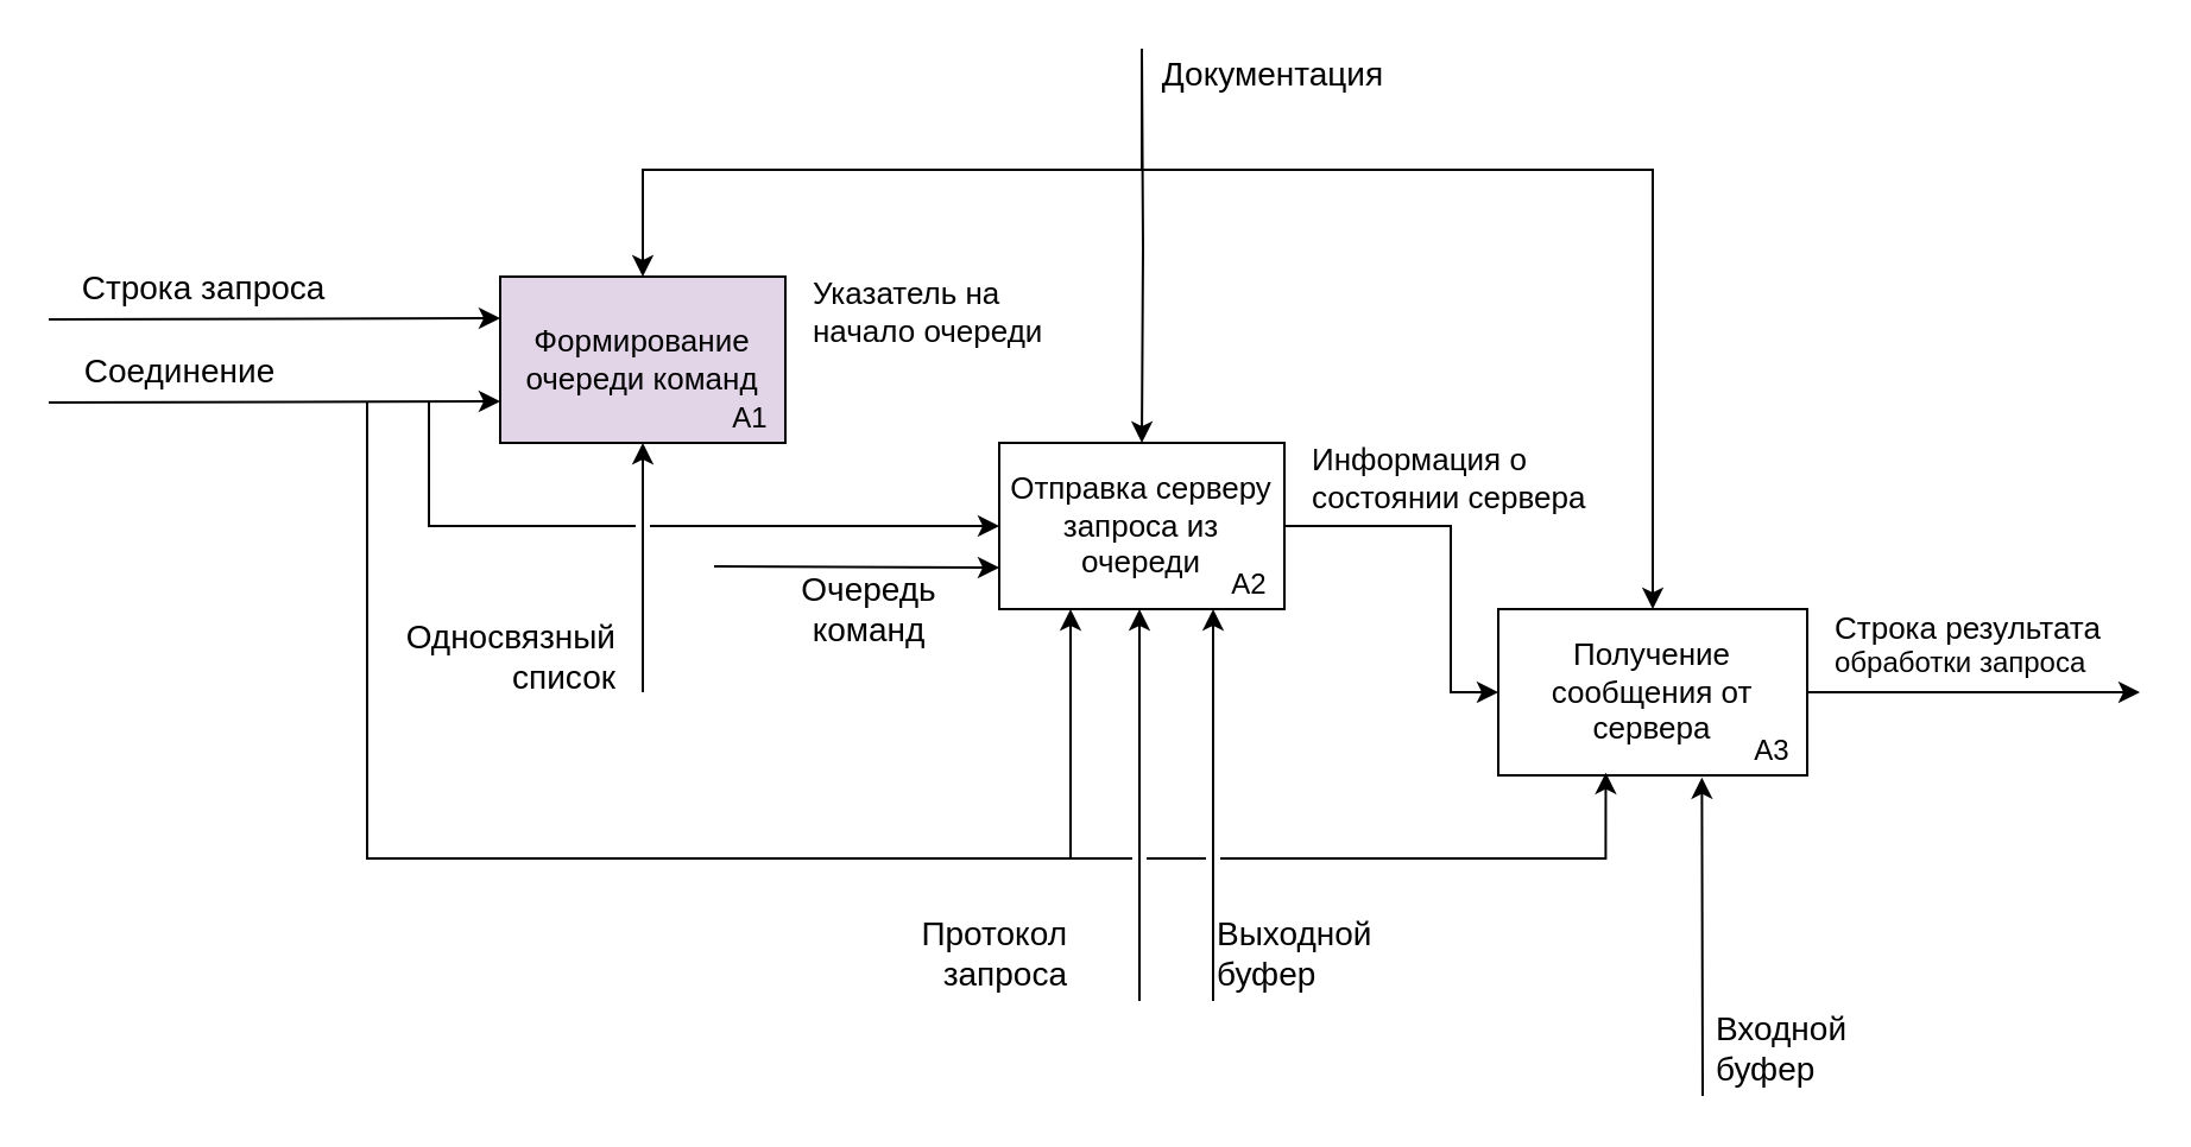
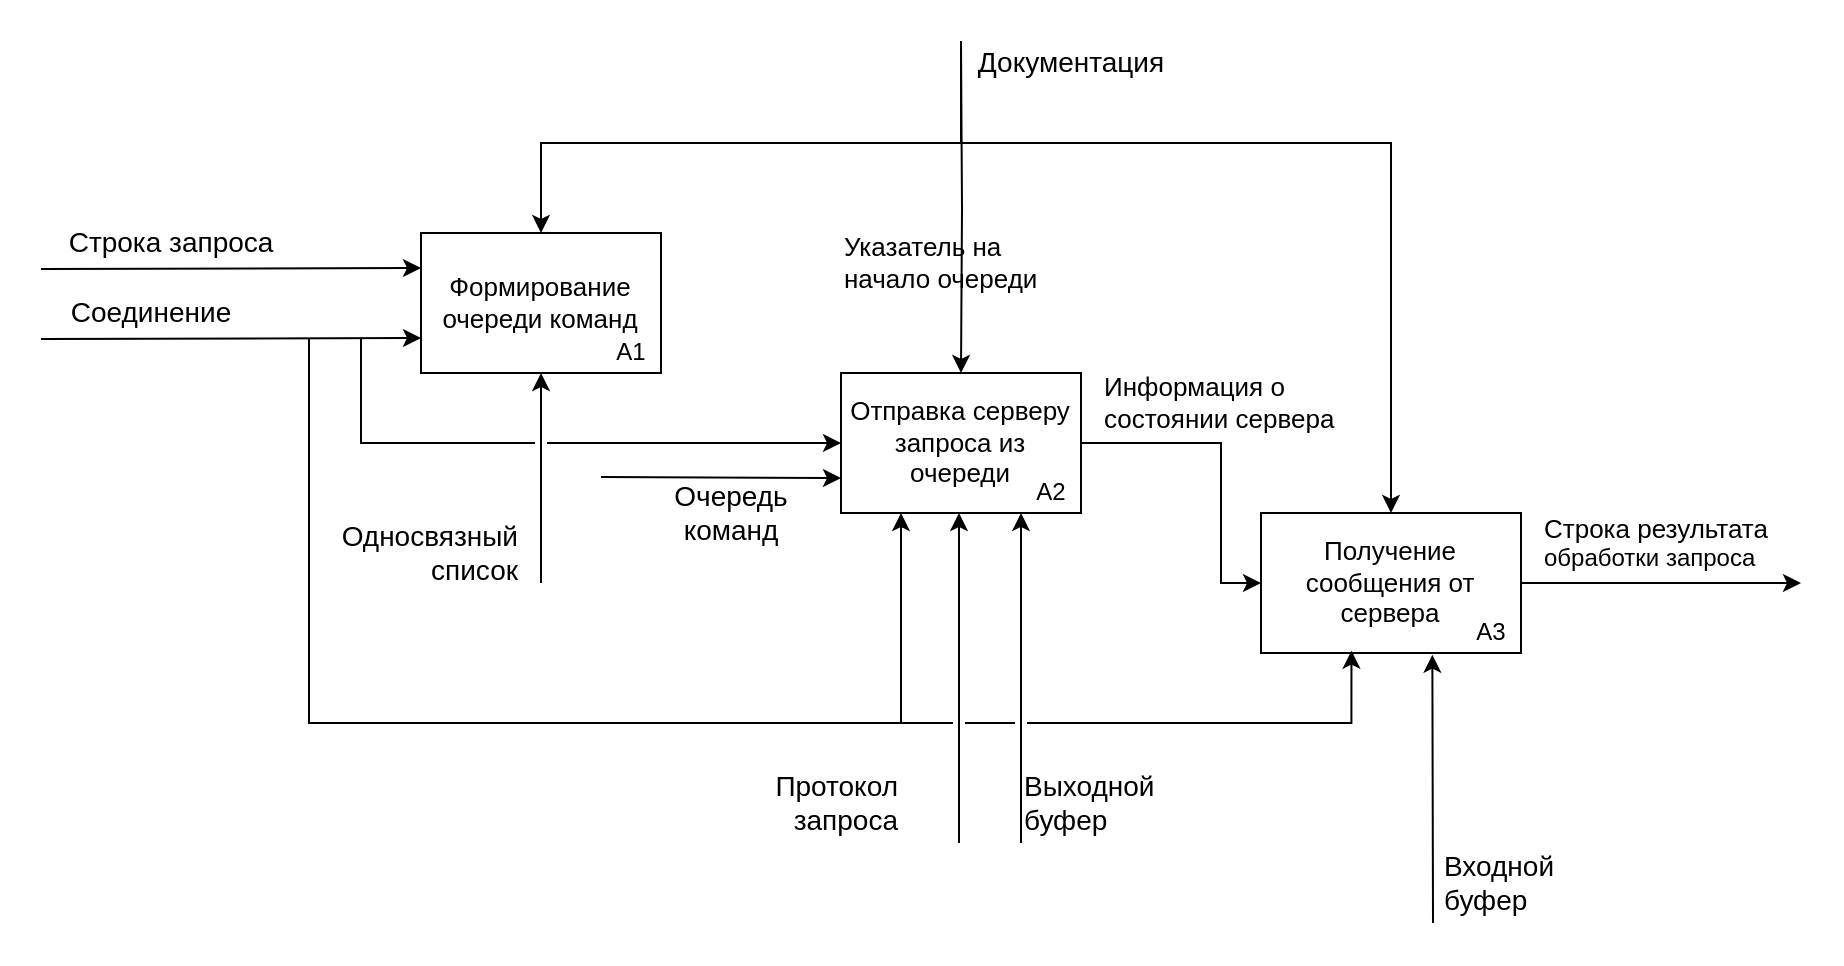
- <mxCell id="14" value="&lt;font style=&quot;font-size: 13px&quot;&gt;Указатель на &lt;br&gt;начало очереди&lt;/font&gt;" style="text;html=1;align=left;verticalAlign=middle;resizable=0;points=[];autosize=1;strokeColor=none;fillColor=none;" parent="1" vertex="1"><mxGeometry x="340" y="116" width="110" height="30" as="geometry" /></mxCell>
+ <mxCell id="14" value="&lt;font style=&quot;font-size: 13px&quot;&gt;Указатель на &lt;br&gt;начало очереди&lt;/font&gt;" style="text;html=1;align=left;verticalAlign=middle;resizable=0;points=[];autosize=1;strokeColor=none;fillColor=none;" parent="1" vertex="1"><mxGeometry x="420" y="116" width="110" height="30" as="geometry" /></mxCell>
- <mxCell id="4" value="&lt;font style=&quot;font-size: 13px&quot;&gt;Формирование очереди команд&lt;/font&gt;" style="rounded=0;whiteSpace=wrap;html=1;fillColor=#e1d5e7;" parent="1" vertex="1"><mxGeometry x="210" y="116" width="120" height="70" as="geometry" /></mxCell>
+ <mxCell id="4" value="&lt;font style=&quot;font-size: 13px&quot;&gt;Формирование очереди команд&lt;/font&gt;" style="rounded=0;whiteSpace=wrap;html=1;" parent="1" vertex="1"><mxGeometry x="210" y="116" width="120" height="70" as="geometry" /></mxCell>
